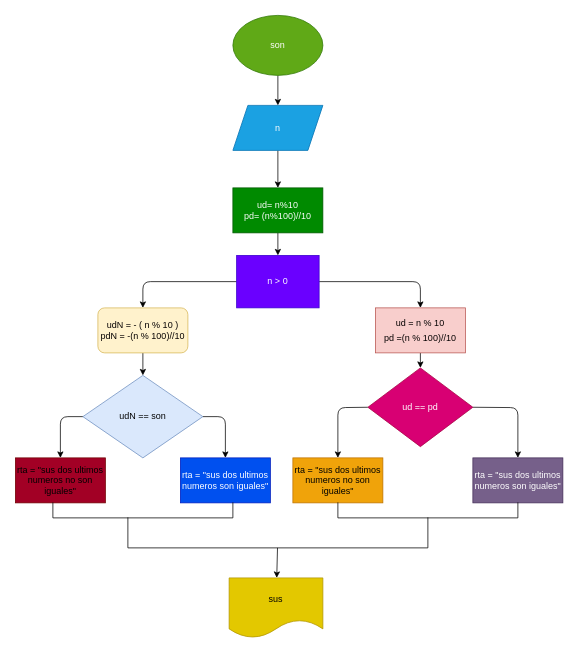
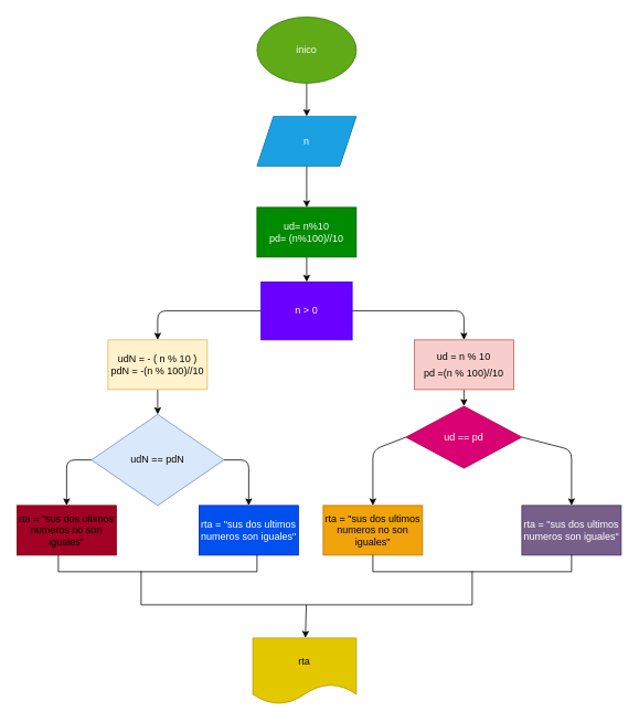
- <mxCell id="3" value="son" style="ellipse;whiteSpace=wrap;html=1;fillColor=#60a917;fontColor=#ffffff;strokeColor=#2D7600;" parent="1" vertex="1"><mxGeometry x="310" y="20" width="120" height="80" as="geometry" /></mxCell>
+ <mxCell id="3" value="inico" style="ellipse;whiteSpace=wrap;html=1;fillColor=#60a917;fontColor=#ffffff;strokeColor=#2D7600;" parent="1" vertex="1"><mxGeometry x="310" y="20" width="120" height="80" as="geometry" /></mxCell>
- <mxCell id="25" value="udN = - ( n % 10 )&#10;pdN = -(n % 100)//10" style="whiteSpace=wrap;fillColor=#fff2cc;strokeColor=#d6b656;fontColor=#050000;rounded=1;" vertex="1" parent="1"><mxGeometry x="130" y="410" width="120" height="60" as="geometry" /></mxCell>
+ <mxCell id="25" value="udN = - ( n % 10 )&#10;pdN = -(n % 100)//10" style="rounded=0;whiteSpace=wrap;fillColor=#fff2cc;strokeColor=#d6b656;fontColor=#050000;" vertex="1" parent="1"><mxGeometry x="130" y="410" width="120" height="60" as="geometry" /></mxCell>
- <mxCell id="14" value="&lt;div style=&quot;line-height: 19px;&quot;&gt;ud == pd&lt;/div&gt;" style="rhombus;whiteSpace=wrap;html=1;fillColor=#d80073;fontColor=#ffffff;strokeColor=#A50040;" vertex="1" parent="1"><mxGeometry x="490" y="490" width="140" height="105" as="geometry" /></mxCell>
+ <mxCell id="14" value="&lt;div style=&quot;line-height: 19px;&quot;&gt;ud == pd&lt;/div&gt;" style="rhombus;whiteSpace=wrap;html=1;fillColor=#d80073;fontColor=#ffffff;strokeColor=#A50040;" vertex="1" parent="1"><mxGeometry x="490" y="490" width="140" height="75" as="geometry" /></mxCell>
- <mxCell id="20" value="udN == son" style="rhombus;whiteSpace=wrap;html=1;fillColor=#dae8fc;strokeColor=#6c8ebf;fontColor=#050505;" vertex="1" parent="1"><mxGeometry x="110" y="500" width="160" height="110" as="geometry" /></mxCell>
+ <mxCell id="20" value="udN == pdN" style="rhombus;whiteSpace=wrap;html=1;fillColor=#dae8fc;strokeColor=#6c8ebf;fontColor=#050505;" vertex="1" parent="1"><mxGeometry x="110" y="500" width="160" height="110" as="geometry" /></mxCell>
- <mxCell id="11" value="sus" style="shape=document;whiteSpace=wrap;html=1;boundedLbl=1;fillColor=#e3c800;fontColor=#000000;strokeColor=#B09500;" parent="1" vertex="1"><mxGeometry x="305" y="770" width="125" height="80" as="geometry" /></mxCell>
+ <mxCell id="11" value="rta" style="shape=document;whiteSpace=wrap;html=1;boundedLbl=1;fillColor=#e3c800;fontColor=#000000;strokeColor=#B09500;" parent="1" vertex="1"><mxGeometry x="305" y="770" width="125" height="80" as="geometry" /></mxCell>
